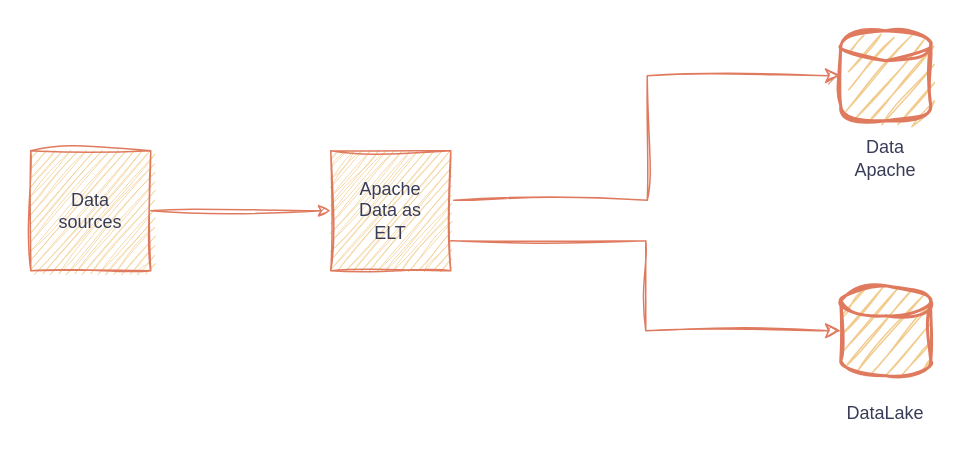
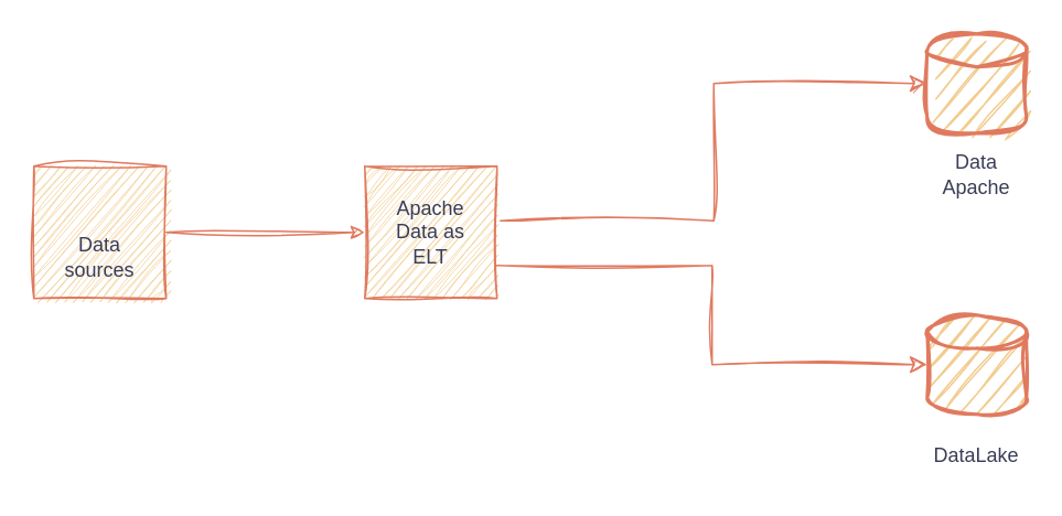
- <mxCell id="9" value="Data sources" style="text;html=1;align=center;verticalAlign=middle;whiteSpace=wrap;rounded=0;sketch=1;curveFitting=1;jiggle=2;labelBackgroundColor=none;fontColor=#393C56;" vertex="1" parent="1"><mxGeometry x="30" y="125" width="60" height="30" as="geometry" /></mxCell>
+ <mxCell id="9" value="Data sources" style="text;html=1;align=center;verticalAlign=middle;whiteSpace=wrap;rounded=0;sketch=1;curveFitting=1;jiggle=2;labelBackgroundColor=none;fontColor=#393C56;" vertex="1" parent="1"><mxGeometry x="30" y="140" width="60" height="30" as="geometry" /></mxCell>
